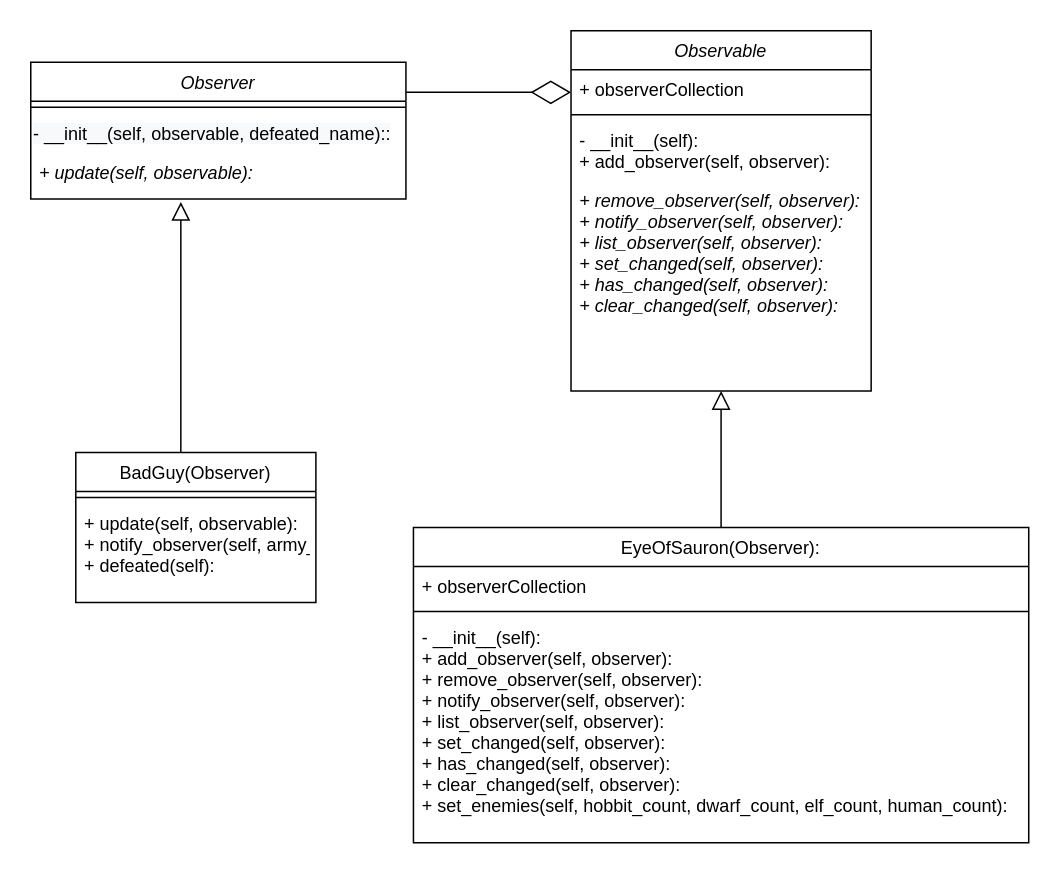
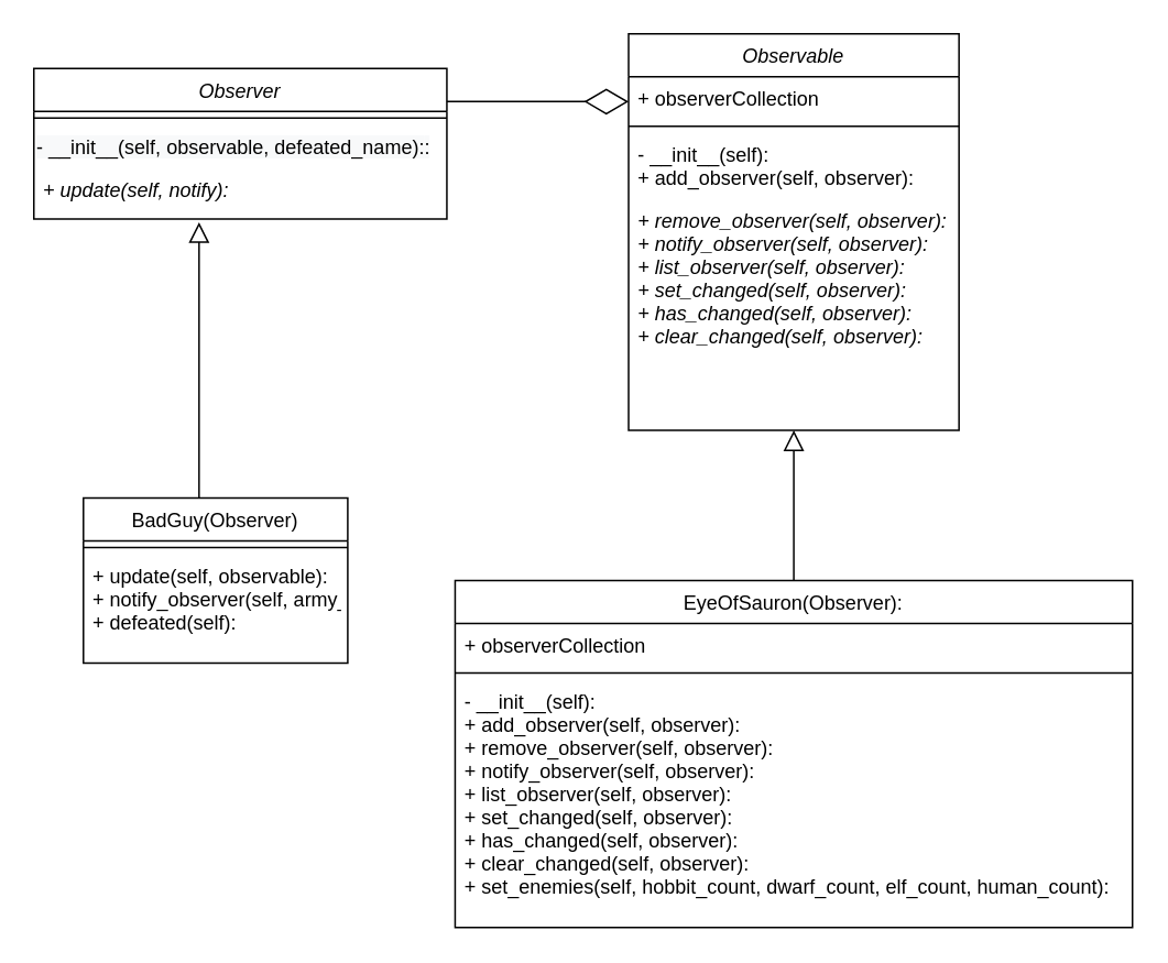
- <mxCell id="5" value="+ update(self, observable):" style="text;align=left;verticalAlign=top;spacingLeft=4;spacingRight=4;overflow=hidden;rotatable=0;points=[[0,0.5],[1,0.5]];portConstraint=eastwest;fontStyle=2" vertex="1" parent="2"><mxGeometry y="60" width="250" height="30" as="geometry" /></mxCell>
+ <mxCell id="5" value="+ update(self, notify):" style="text;align=left;verticalAlign=top;spacingLeft=4;spacingRight=4;overflow=hidden;rotatable=0;points=[[0,0.5],[1,0.5]];portConstraint=eastwest;fontStyle=2" vertex="1" parent="2"><mxGeometry y="60" width="250" height="30" as="geometry" /></mxCell>
